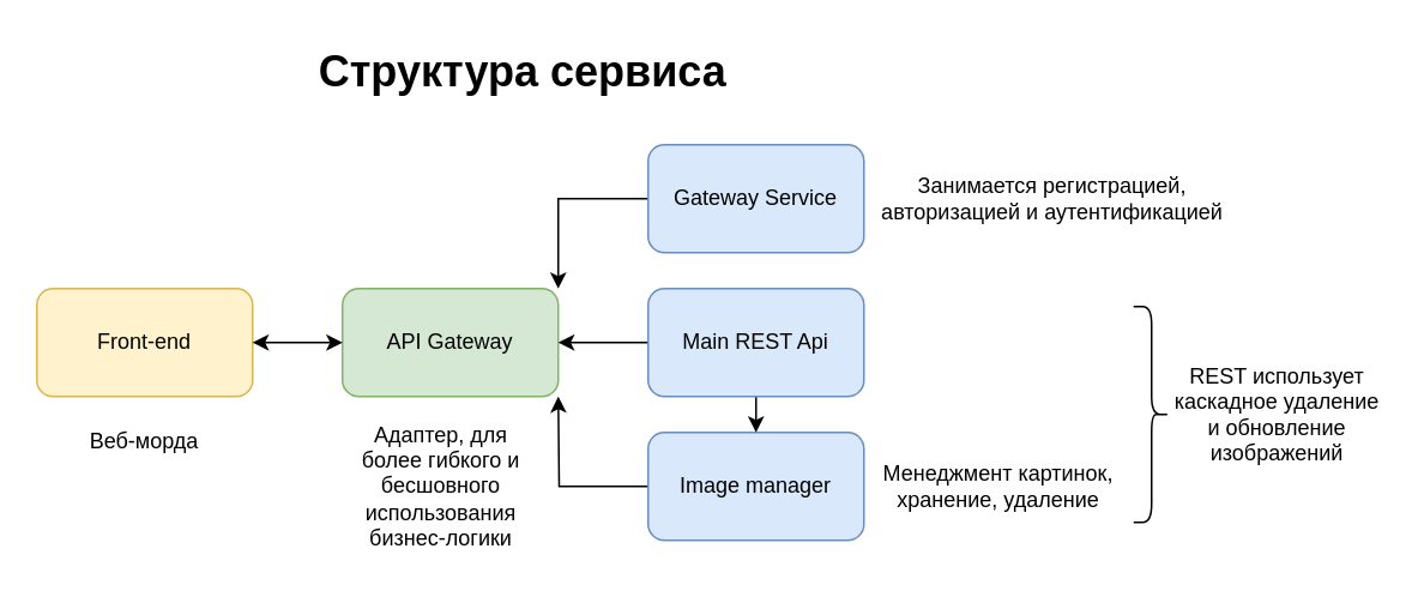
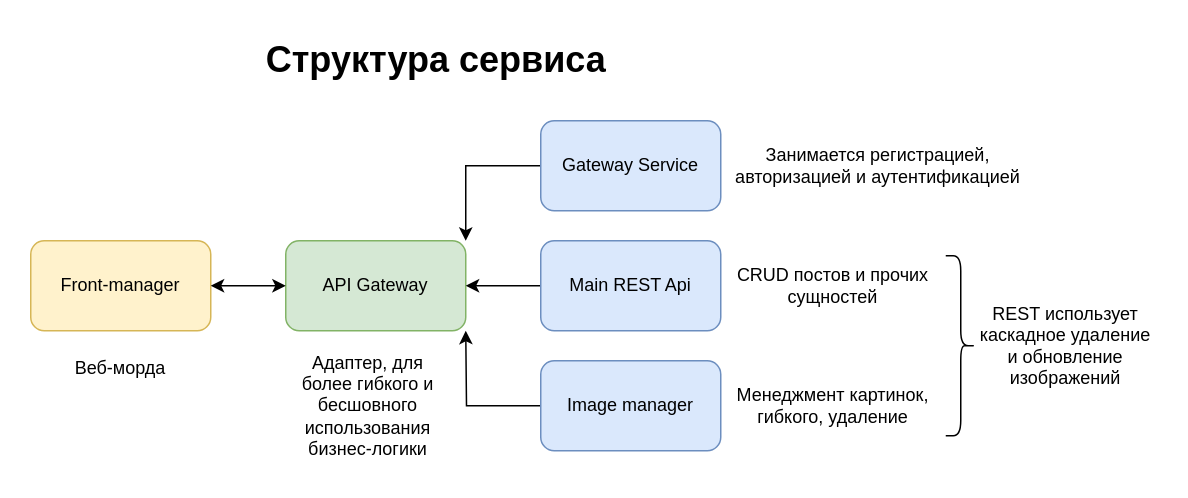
- <mxCell id="2" value="Front-end" style="rounded=1;whiteSpace=wrap;html=1;fillColor=#fff2cc;strokeColor=#d6b656;" vertex="1" parent="1"><mxGeometry x="20" y="160" width="120" height="60" as="geometry" /></mxCell>
+ <mxCell id="2" value="Front-manager" style="rounded=1;whiteSpace=wrap;html=1;fillColor=#fff2cc;strokeColor=#d6b656;" vertex="1" parent="1"><mxGeometry x="20" y="160" width="120" height="60" as="geometry" /></mxCell>
+ <mxCell id="13" value="CRUD постов и прочих сущностей" style="text;html=1;strokeColor=none;fillColor=none;align=center;verticalAlign=middle;whiteSpace=wrap;rounded=0;" vertex="1" parent="1"><mxGeometry x="490" y="175" width="130" height="30" as="geometry" /></mxCell>
- <mxCell id="7" style="edgeStyle=orthogonalEdgeStyle;rounded=0;orthogonalLoop=1;jettySize=auto;html=1;exitX=0.5;exitY=1;exitDx=0;exitDy=0;entryX=0.5;entryY=0;entryDx=0;entryDy=0;" edge="1" parent="1" source="8" target="5"><mxGeometry relative="1" as="geometry" /></mxCell>
- <mxCell id="14" value="Менеджмент картинок, хранение, удаление" style="text;html=1;strokeColor=none;fillColor=none;align=center;verticalAlign=middle;whiteSpace=wrap;rounded=0;" vertex="1" parent="1"><mxGeometry x="490" y="255" width="130" height="30" as="geometry" /></mxCell>
+ <mxCell id="14" value="Менеджмент картинок, гибкого, удаление" style="text;html=1;strokeColor=none;fillColor=none;align=center;verticalAlign=middle;whiteSpace=wrap;rounded=0;" vertex="1" parent="1"><mxGeometry x="490" y="255" width="130" height="30" as="geometry" /></mxCell>
